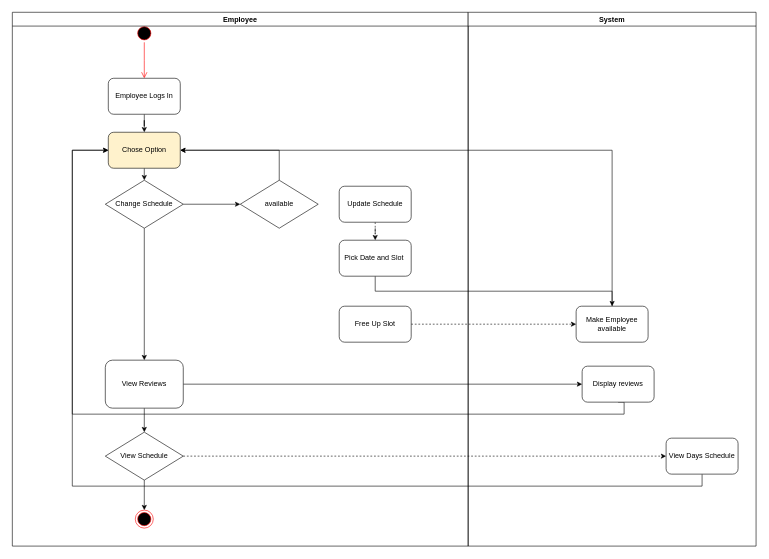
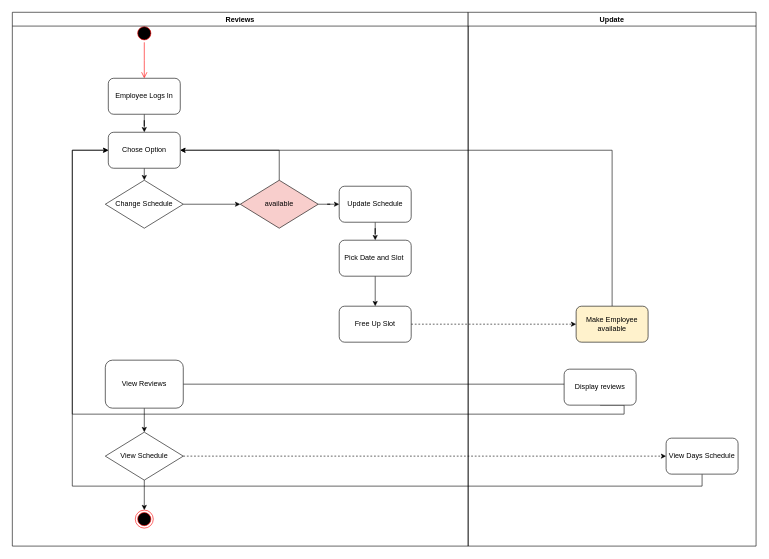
- <mxCell id="33" value="Employee" style="swimlane;whiteSpace=wrap;html=1;" vertex="1" parent="1"><mxGeometry x="20" width="760" height="890" as="geometry" y="20" /></mxCell>
+ <mxCell id="33" value="Reviews" style="swimlane;whiteSpace=wrap;html=1;" vertex="1" parent="1"><mxGeometry x="20" width="760" height="890" as="geometry" y="20" /></mxCell>
- <mxCell id="34" value="System" style="swimlane;whiteSpace=wrap;html=1;" vertex="1" parent="1"><mxGeometry x="780" width="480" height="890" as="geometry" y="20" /></mxCell>
+ <mxCell id="34" value="Update" style="swimlane;whiteSpace=wrap;html=1;" vertex="1" parent="1"><mxGeometry x="780" width="480" height="890" as="geometry" y="20" /></mxCell>
- <mxCell id="21" value="Chose Option" style="rounded=1;whiteSpace=wrap;html=1;fillColor=#fff2cc;" vertex="1" parent="1"><mxGeometry x="180" y="220" width="120" height="60" as="geometry" /></mxCell>
+ <mxCell id="21" value="Chose Option" style="rounded=1;whiteSpace=wrap;html=1;" vertex="1" parent="1"><mxGeometry x="180" y="220" width="120" height="60" as="geometry" /></mxCell>
- <mxCell id="13" value="available" style="rhombus;whiteSpace=wrap;html=1;" vertex="1" parent="1"><mxGeometry x="400" y="300" width="130" height="80" as="geometry" /></mxCell>
+ <mxCell id="13" value="available" style="rhombus;whiteSpace=wrap;html=1;fillColor=#f8cecc;" vertex="1" parent="1"><mxGeometry x="400" y="300" width="130" height="80" as="geometry" /></mxCell>
+ <mxCell id="11" style="edgeStyle=orthogonalEdgeStyle;rounded=0;orthogonalLoop=1;jettySize=auto;html=1;exitX=1;exitY=0.5;exitDx=0;exitDy=0;" edge="1" parent="1" source="13" target="10"><mxGeometry relative="1" as="geometry" /></mxCell>
- <mxCell id="9" value="" style="edgeStyle=orthogonalEdgeStyle;rounded=0;orthogonalLoop=1;jettySize=auto;html=1;dashed=1;" edge="1" parent="1" source="10" target="15"><mxGeometry relative="1" as="geometry" /></mxCell>
+ <mxCell id="9" value="" style="edgeStyle=orthogonalEdgeStyle;rounded=0;orthogonalLoop=1;jettySize=auto;html=1;" edge="1" parent="1" source="10" target="15"><mxGeometry relative="1" as="geometry" /></mxCell>
- <mxCell id="14" style="edgeStyle=orthogonalEdgeStyle;rounded=0;orthogonalLoop=1;jettySize=auto;html=1;exitX=0.5;exitY=1;exitDx=0;exitDy=0;" edge="1" parent="1" source="15" target="17"><mxGeometry relative="1" as="geometry" /></mxCell>
+ <mxCell id="14" style="edgeStyle=orthogonalEdgeStyle;rounded=0;orthogonalLoop=1;jettySize=auto;html=1;exitX=0.5;exitY=1;exitDx=0;exitDy=0;entryX=0.5;entryY=0;entryDx=0;entryDy=0;" edge="1" parent="1" source="15" target="19"><mxGeometry relative="1" as="geometry" /></mxCell>
- <mxCell id="17" value="Make Employee available" style="rounded=1;whiteSpace=wrap;html=1;" vertex="1" parent="1"><mxGeometry x="960" y="510" width="120" height="60" as="geometry" /></mxCell>
+ <mxCell id="17" value="Make Employee available" style="rounded=1;whiteSpace=wrap;html=1;fillColor=#fff2cc;" vertex="1" parent="1"><mxGeometry x="960" y="510" width="120" height="60" as="geometry" /></mxCell>
- <mxCell id="22" value="" style="edgeStyle=orthogonalEdgeStyle;rounded=0;orthogonalLoop=1;jettySize=auto;html=1;" edge="1" parent="1" source="24" target="27"><mxGeometry relative="1" as="geometry" /></mxCell>
- <mxCell id="29" value="Display reviews" style="rounded=1;whiteSpace=wrap;html=1;" vertex="1" parent="1"><mxGeometry x="970" y="610" width="120" height="60" as="geometry" /></mxCell>
+ <mxCell id="29" value="Display reviews" style="rounded=1;whiteSpace=wrap;html=1;" vertex="1" parent="1"><mxGeometry x="940" y="615" width="120" height="60" as="geometry" /></mxCell>
